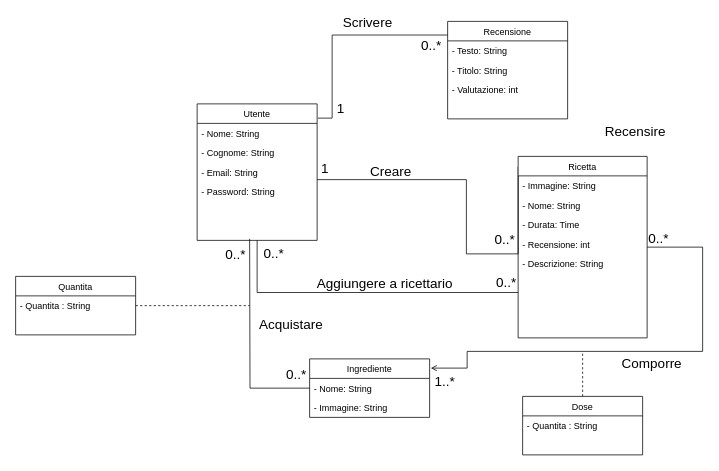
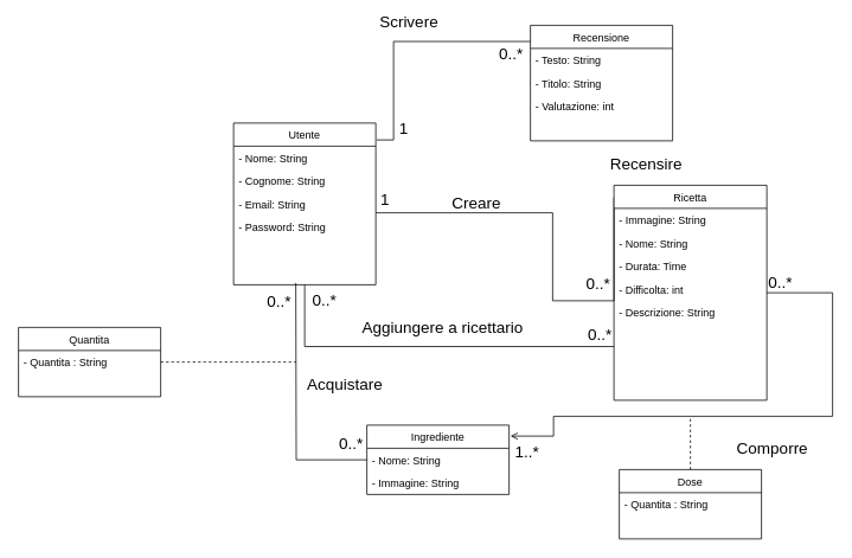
- <mxCell id="41" value="&lt;font style=&quot;font-size: 18px&quot;&gt;Scrivere&lt;/font&gt;" style="text;html=1;align=center;verticalAlign=middle;resizable=0;points=[];autosize=1;" vertex="1" parent="1"><mxGeometry x="451" y="20" width="76" height="20" as="geometry" /></mxCell>
+ <mxCell id="41" value="&lt;font style=&quot;font-size: 18px&quot;&gt;Scrivere&lt;/font&gt;" style="text;html=1;align=center;verticalAlign=middle;resizable=0;points=[];autosize=1;" vertex="1" parent="1"><mxGeometry x="421" y="15" width="76" height="20" as="geometry" /></mxCell>
- <mxCell id="44" value="&lt;font style=&quot;font-size: 18px&quot;&gt;Recensire&lt;/font&gt;" style="text;html=1;align=center;verticalAlign=middle;resizable=0;points=[];autosize=1;" vertex="1" parent="1"><mxGeometry x="800" y="165" width="91" height="20" as="geometry" /></mxCell>
+ <mxCell id="44" value="&lt;font style=&quot;font-size: 18px&quot;&gt;Recensire&lt;/font&gt;" style="text;html=1;align=center;verticalAlign=middle;resizable=0;points=[];autosize=1;" vertex="1" parent="1"><mxGeometry x="680" y="175" width="91" height="20" as="geometry" /></mxCell>
- <mxCell id="42" value="&lt;font style=&quot;font-size: 18px&quot;&gt;Creare&lt;/font&gt;" style="text;html=1;align=center;verticalAlign=middle;resizable=0;points=[];autosize=1;" vertex="1" parent="1"><mxGeometry x="487" y="219" width="65" height="20" as="geometry" /></mxCell>
+ <mxCell id="42" value="&lt;font style=&quot;font-size: 18px&quot;&gt;Creare&lt;/font&gt;" style="text;html=1;align=center;verticalAlign=middle;resizable=0;points=[];autosize=1;" vertex="1" parent="1"><mxGeometry x="502" y="219" width="65" height="20" as="geometry" /></mxCell>
- <mxCell id="22" value="- Recensione: int" style="text;align=left;verticalAlign=top;spacingLeft=4;spacingRight=4;overflow=hidden;rotatable=0;points=[[0,0.5],[1,0.5]];portConstraint=eastwest;" parent="18" vertex="1"><mxGeometry y="104" width="172" height="26" as="geometry" /></mxCell>
+ <mxCell id="22" value="- Difficolta: int" style="text;align=left;verticalAlign=top;spacingLeft=4;spacingRight=4;overflow=hidden;rotatable=0;points=[[0,0.5],[1,0.5]];portConstraint=eastwest;" parent="18" vertex="1"><mxGeometry y="104" width="172" height="26" as="geometry" /></mxCell>
- <mxCell id="43" value="&lt;font style=&quot;font-size: 18px&quot;&gt;Aggiungere a ricettario&lt;/font&gt;" style="text;html=1;align=center;verticalAlign=middle;resizable=0;points=[];autosize=1;" vertex="1" parent="1"><mxGeometry x="416" y="368" width="191" height="20" as="geometry" /></mxCell>
+ <mxCell id="43" value="&lt;font style=&quot;font-size: 18px&quot;&gt;Aggiungere a ricettario&lt;/font&gt;" style="text;html=1;align=center;verticalAlign=middle;resizable=0;points=[];autosize=1;" vertex="1" parent="1"><mxGeometry x="401" y="358" width="191" height="20" as="geometry" /></mxCell>
- <mxCell id="45" value="&lt;font style=&quot;font-size: 18px&quot;&gt;Comporre&lt;/font&gt;" style="text;html=1;align=center;verticalAlign=middle;resizable=0;points=[];autosize=1;" vertex="1" parent="1"><mxGeometry x="823" y="475" width="90" height="20" as="geometry" /></mxCell>
+ <mxCell id="45" value="&lt;font style=&quot;font-size: 18px&quot;&gt;Comporre&lt;/font&gt;" style="text;html=1;align=center;verticalAlign=middle;resizable=0;points=[];autosize=1;" vertex="1" parent="1"><mxGeometry x="823" y="495" width="90" height="20" as="geometry" /></mxCell>
